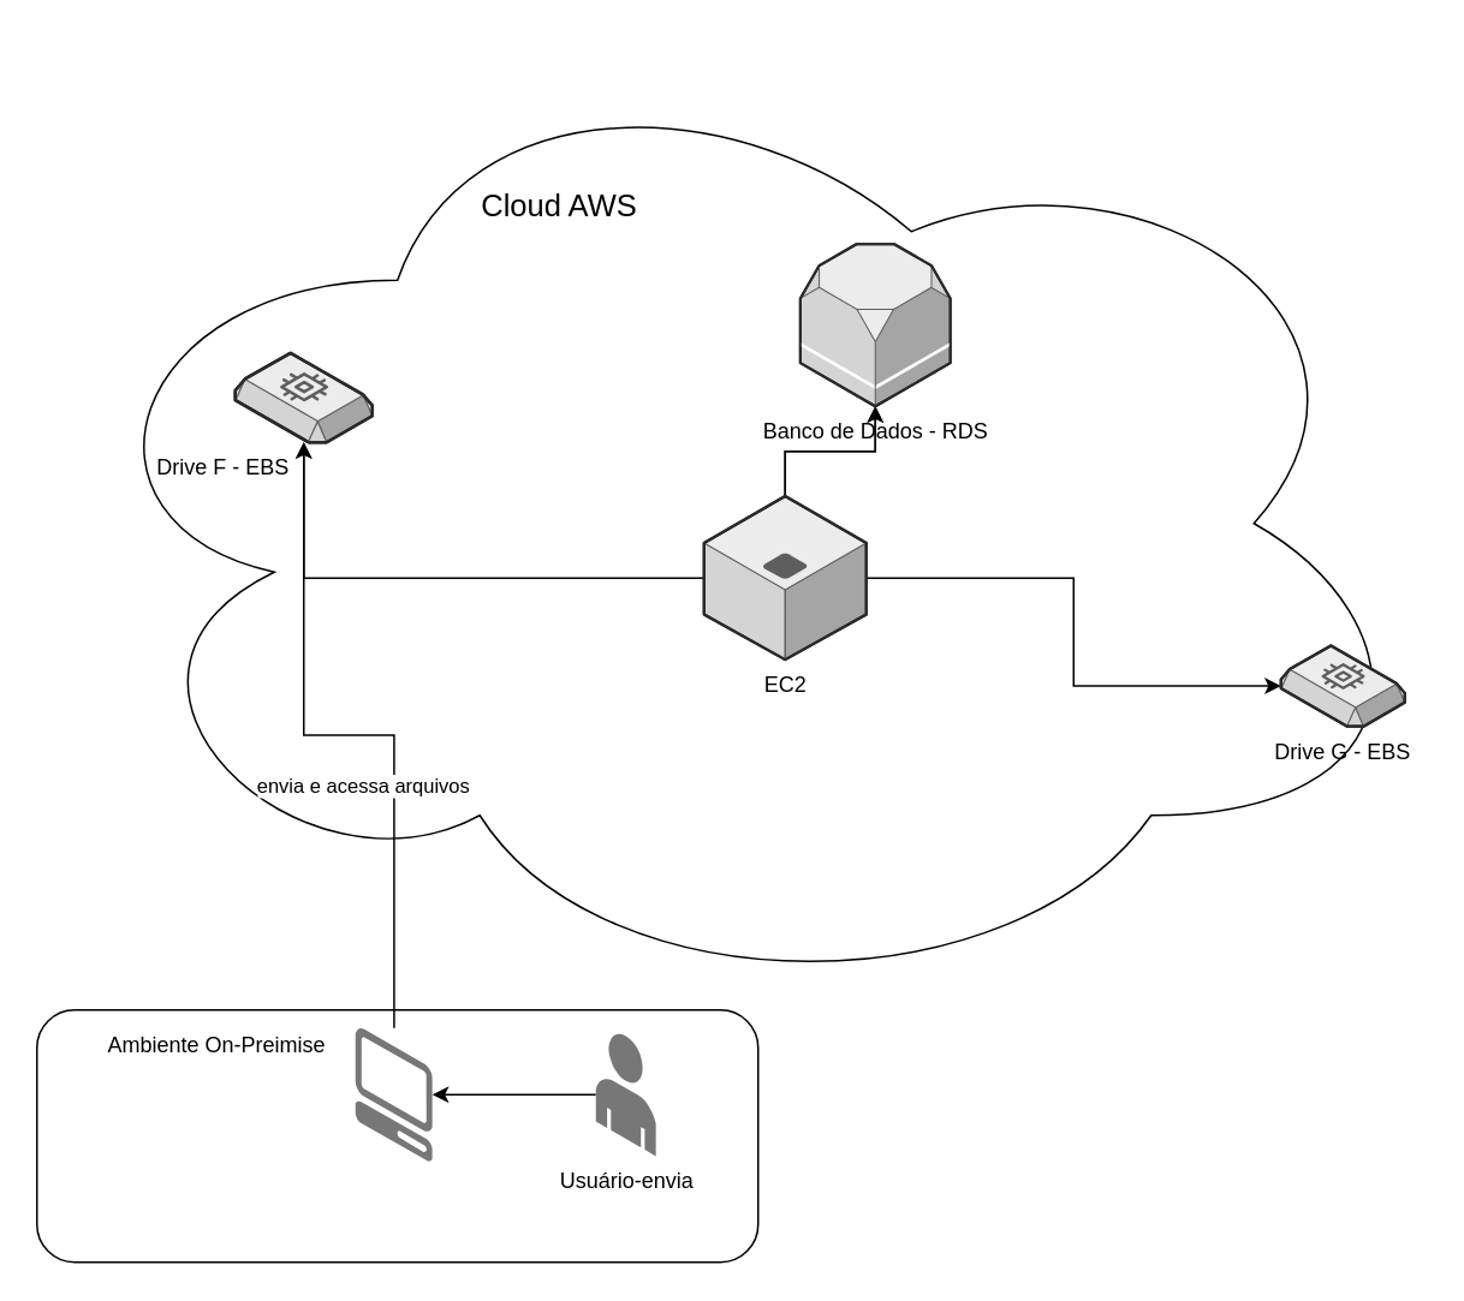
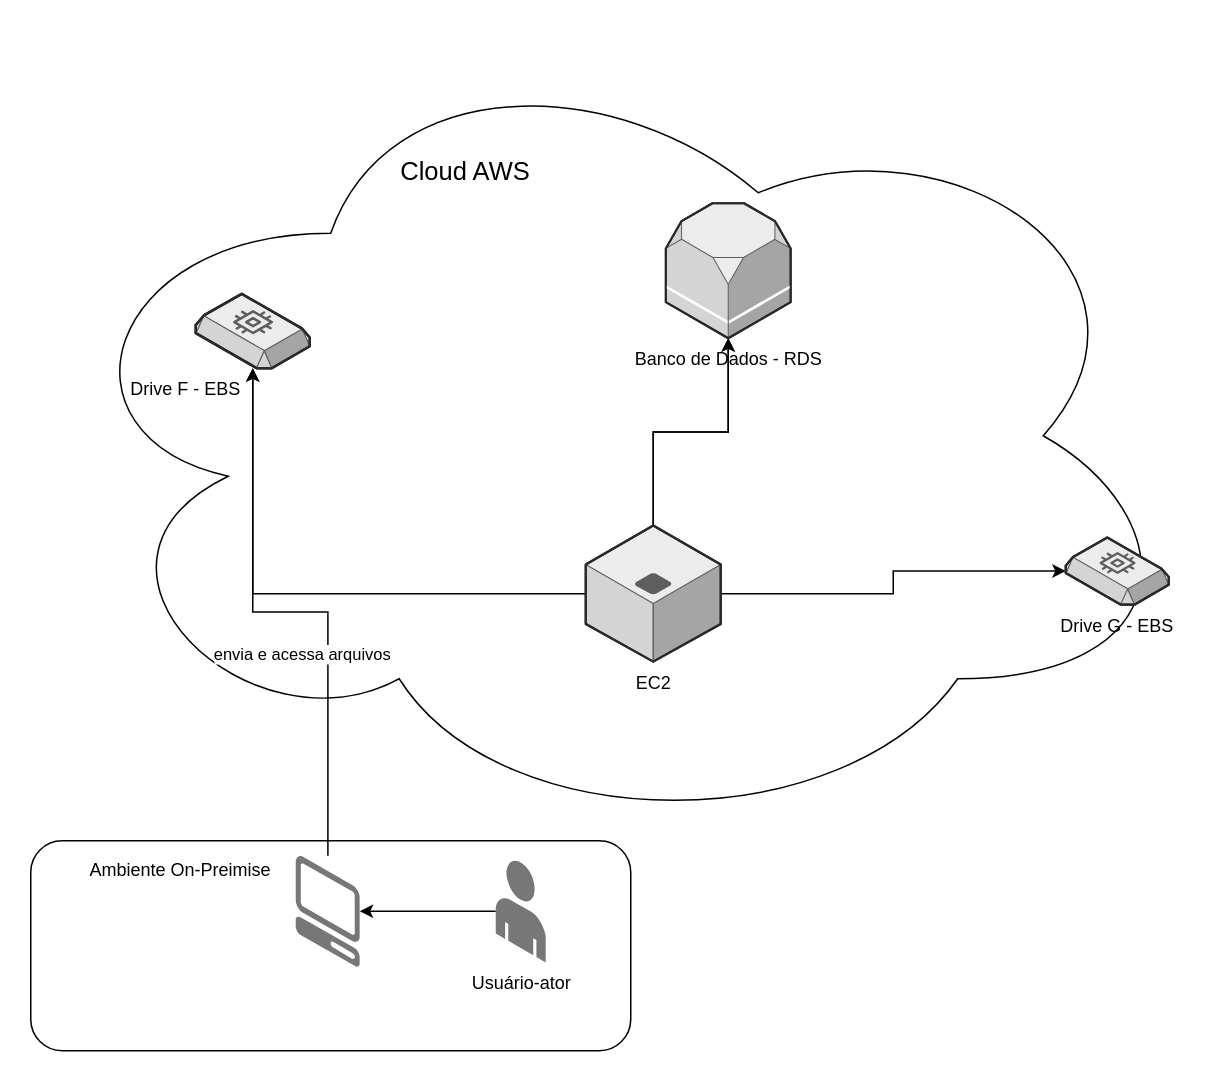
- <mxCell id="13" value="EC2" style="verticalLabelPosition=bottom;html=1;verticalAlign=top;strokeWidth=1;align=center;outlineConnect=0;dashed=0;outlineConnect=0;shape=mxgraph.aws3d.application_server;fillColor=#ECECEC;strokeColor=#5E5E5E;aspect=fixed;strokeColor2=#292929;" vertex="1" parent="1"><mxGeometry x="390" y="274.85" width="90" height="90.73" as="geometry" /></mxCell>
+ <mxCell id="13" value="EC2" style="verticalLabelPosition=bottom;html=1;verticalAlign=top;strokeWidth=1;align=center;outlineConnect=0;dashed=0;outlineConnect=0;shape=mxgraph.aws3d.application_server;fillColor=#ECECEC;strokeColor=#5E5E5E;aspect=fixed;strokeColor2=#292929;" vertex="1" parent="1"><mxGeometry x="390" y="349.85" width="90" height="90.73" as="geometry" /></mxCell>
- <mxCell id="5" value="Usuário-envia" style="verticalLabelPosition=bottom;html=1;verticalAlign=top;strokeWidth=1;align=center;outlineConnect=0;dashed=0;outlineConnect=0;shape=mxgraph.aws3d.end_user;strokeColor=none;fillColor=#777777;aspect=fixed;" vertex="1" parent="1"><mxGeometry x="330" y="572.89" width="33.28" height="68.23" as="geometry" /></mxCell>
+ <mxCell id="5" value="Usuário-ator" style="verticalLabelPosition=bottom;html=1;verticalAlign=top;strokeWidth=1;align=center;outlineConnect=0;dashed=0;outlineConnect=0;shape=mxgraph.aws3d.end_user;strokeColor=none;fillColor=#777777;aspect=fixed;" vertex="1" parent="1"><mxGeometry x="330" y="572.89" width="33.28" height="68.23" as="geometry" /></mxCell>
